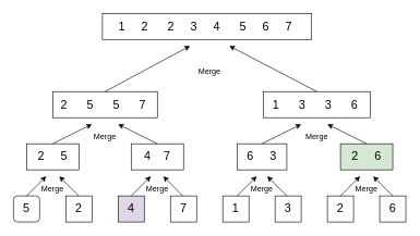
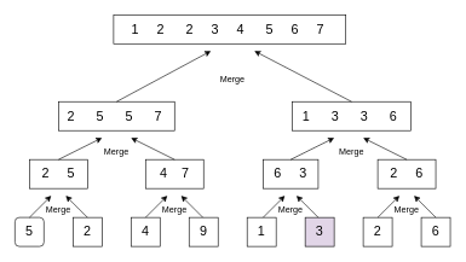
- <mxCell id="6" value="&lt;span style=&quot;font-size: 18px&quot;&gt;2&amp;nbsp; &amp;nbsp; &amp;nbsp;6&lt;/span&gt;" style="rounded=0;whiteSpace=wrap;html=1;fillColor=#d5e8d4;" vertex="1" parent="1"><mxGeometry x="520" y="220" width="80" height="40" as="geometry" /></mxCell>
+ <mxCell id="6" value="&lt;span style=&quot;font-size: 18px&quot;&gt;2&amp;nbsp; &amp;nbsp; &amp;nbsp;6&lt;/span&gt;" style="rounded=0;whiteSpace=wrap;html=1;" vertex="1" parent="1"><mxGeometry x="520" y="220" width="80" height="40" as="geometry" /></mxCell>
- <mxCell id="14" value="&lt;span style=&quot;font-size: 18px&quot;&gt;4&lt;/span&gt;" style="rounded=0;whiteSpace=wrap;html=1;fillColor=#e1d5e7;" vertex="1" parent="1"><mxGeometry x="180" y="300" width="40" height="40" as="geometry" /></mxCell>
+ <mxCell id="14" value="&lt;span style=&quot;font-size: 18px&quot;&gt;4&lt;/span&gt;" style="rounded=0;whiteSpace=wrap;html=1;" vertex="1" parent="1"><mxGeometry x="180" y="300" width="40" height="40" as="geometry" /></mxCell>
- <mxCell id="13" value="&lt;span style=&quot;font-size: 18px&quot;&gt;7&lt;/span&gt;" style="rounded=0;whiteSpace=wrap;html=1;" vertex="1" parent="1"><mxGeometry x="260" y="300" width="40" height="40" as="geometry" /></mxCell>
+ <mxCell id="13" value="&lt;span style=&quot;font-size: 18px&quot;&gt;9&lt;/span&gt;" style="rounded=0;whiteSpace=wrap;html=1;" vertex="1" parent="1"><mxGeometry x="260" y="300" width="40" height="40" as="geometry" /></mxCell>
- <mxCell id="11" value="&lt;span style=&quot;font-size: 18px&quot;&gt;3&lt;/span&gt;" style="rounded=0;whiteSpace=wrap;html=1;" vertex="1" parent="1"><mxGeometry x="420" y="300" width="40" height="40" as="geometry" /></mxCell>
+ <mxCell id="11" value="&lt;span style=&quot;font-size: 18px&quot;&gt;3&lt;/span&gt;" style="rounded=0;whiteSpace=wrap;html=1;fillColor=#e1d5e7;" vertex="1" parent="1"><mxGeometry x="420" y="300" width="40" height="40" as="geometry" /></mxCell>
